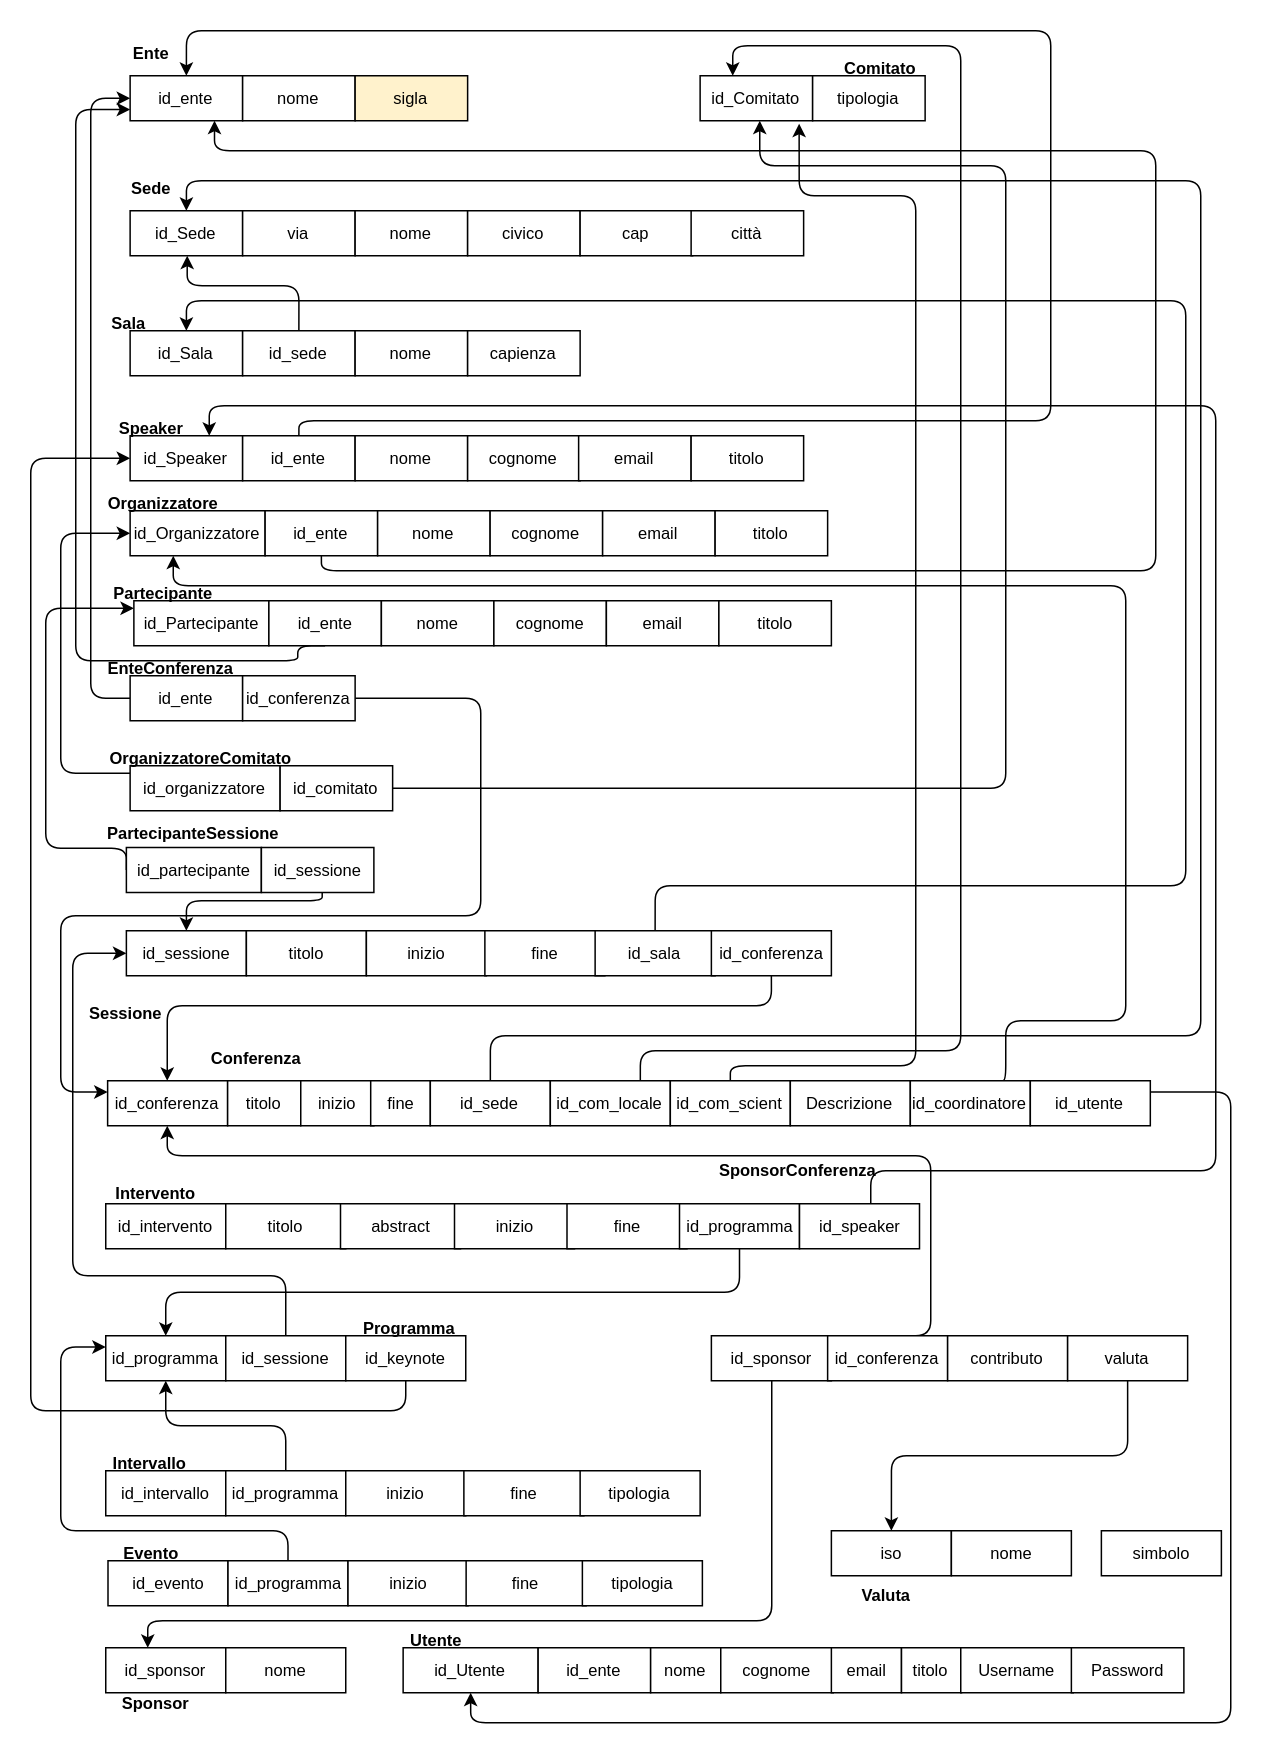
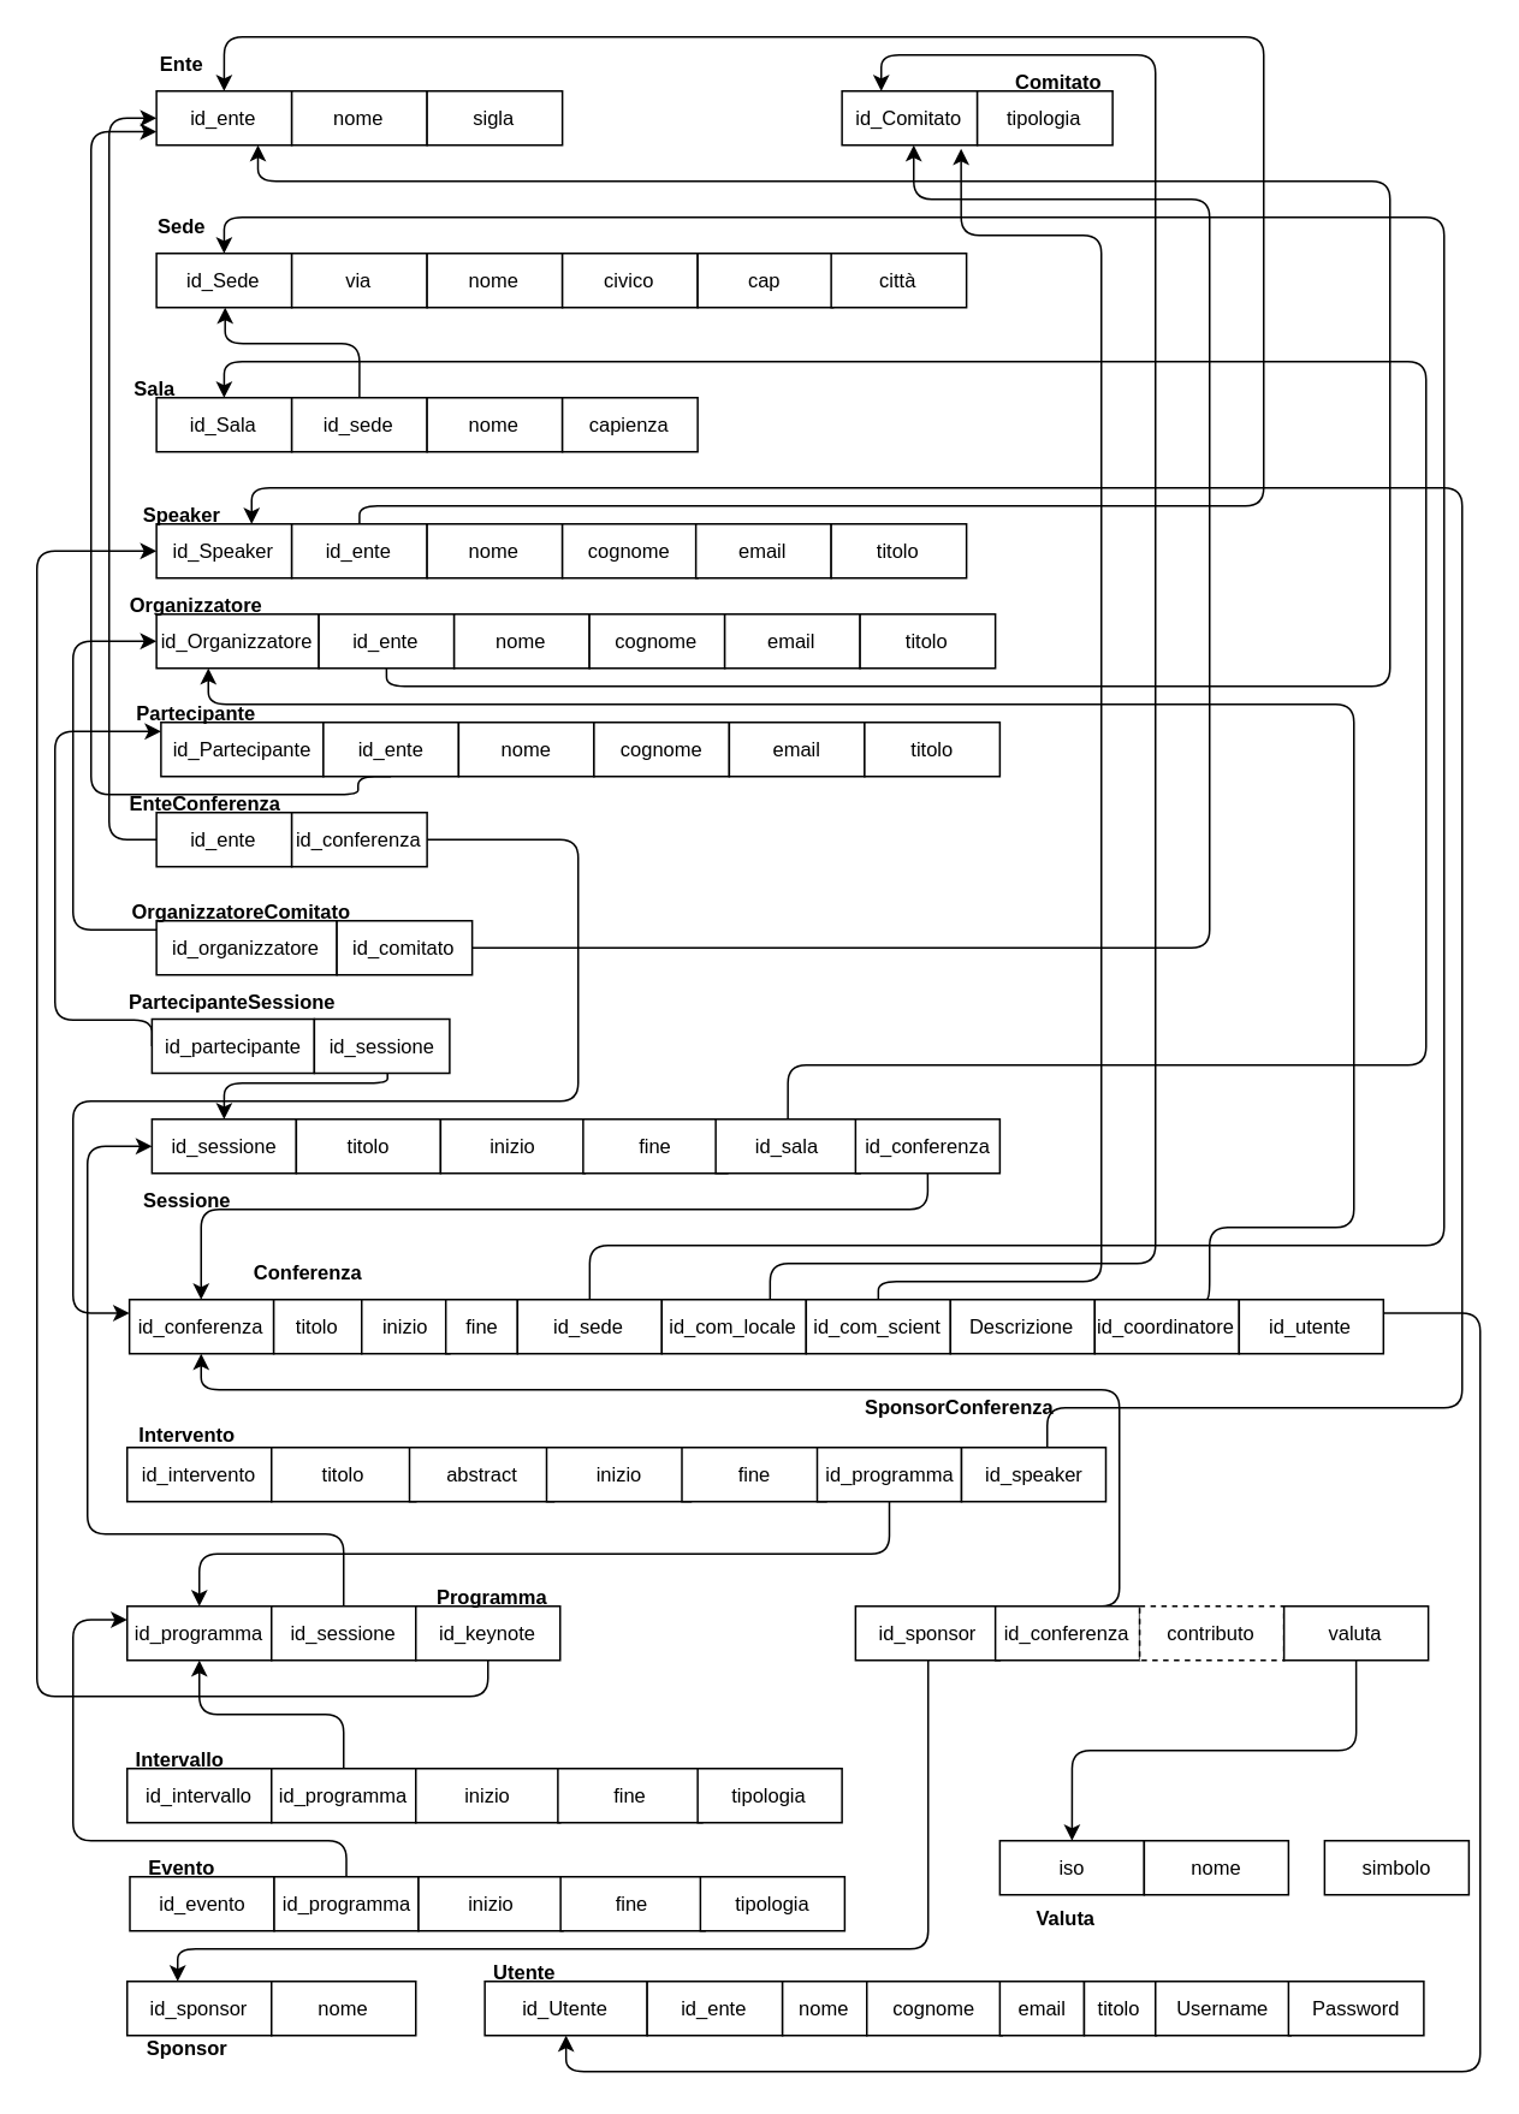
- <mxCell id="42" value="sigla" style="rounded=0;whiteSpace=wrap;html=1;fontSize=11;aspect=fixed;shadow=0;fillColor=#fff2cc;" parent="1" vertex="1"><mxGeometry x="236.25" y="50" width="75" height="30" as="geometry" /></mxCell>
+ <mxCell id="42" value="sigla" style="rounded=0;whiteSpace=wrap;html=1;fontSize=11;aspect=fixed;shadow=0;" parent="1" vertex="1"><mxGeometry x="236.25" y="50" width="75" height="30" as="geometry" /></mxCell>
- <mxCell id="81" value="Sessione" style="text;html=1;align=center;verticalAlign=middle;resizable=0;points=[];autosize=1;strokeColor=none;fillColor=none;fontSize=11;fontFamily=Helvetica;fontColor=default;fontStyle=1;shadow=0;" parent="1" vertex="1"><mxGeometry x="47.5" y="660" width="70" height="30" as="geometry" /></mxCell>
+ <mxCell id="81" value="Sessione" style="text;html=1;align=center;verticalAlign=middle;resizable=0;points=[];autosize=1;strokeColor=none;fillColor=none;fontSize=11;fontFamily=Helvetica;fontColor=default;fontStyle=1;shadow=0;" parent="1" vertex="1"><mxGeometry x="67.5" y="650" width="70" height="30" as="geometry" /></mxCell>
- <mxCell id="118" value="contributo" style="rounded=0;whiteSpace=wrap;html=1;strokeColor=default;fontFamily=Helvetica;fontSize=11;fontColor=default;fillColor=default;shadow=0;" parent="1" vertex="1"><mxGeometry x="631.25" y="890" width="80" height="30" as="geometry" /></mxCell>
+ <mxCell id="118" value="contributo" style="rounded=0;whiteSpace=wrap;html=1;strokeColor=default;fontFamily=Helvetica;fontSize=11;fontColor=default;fillColor=default;shadow=0;dashed=1;" parent="1" vertex="1"><mxGeometry x="631.25" y="890" width="80" height="30" as="geometry" /></mxCell>
